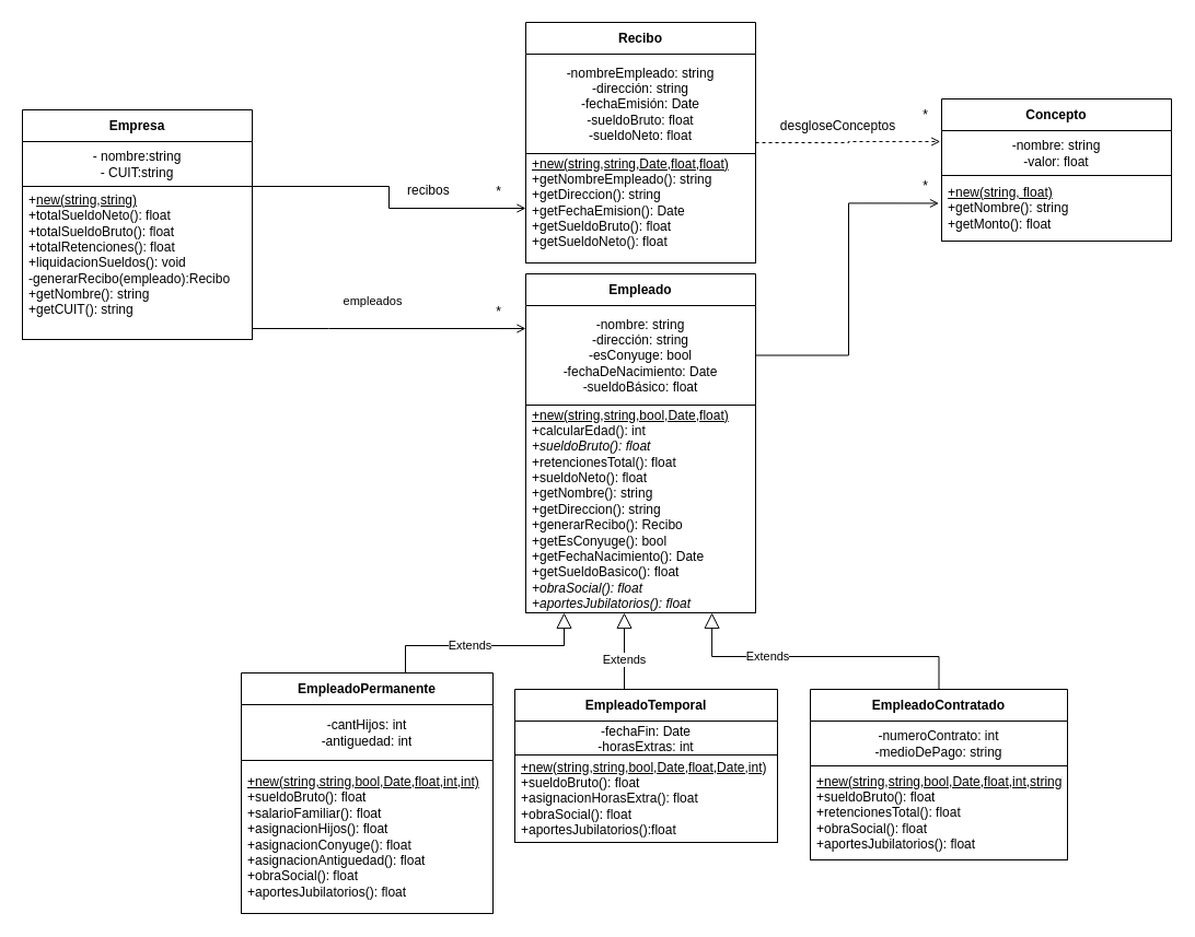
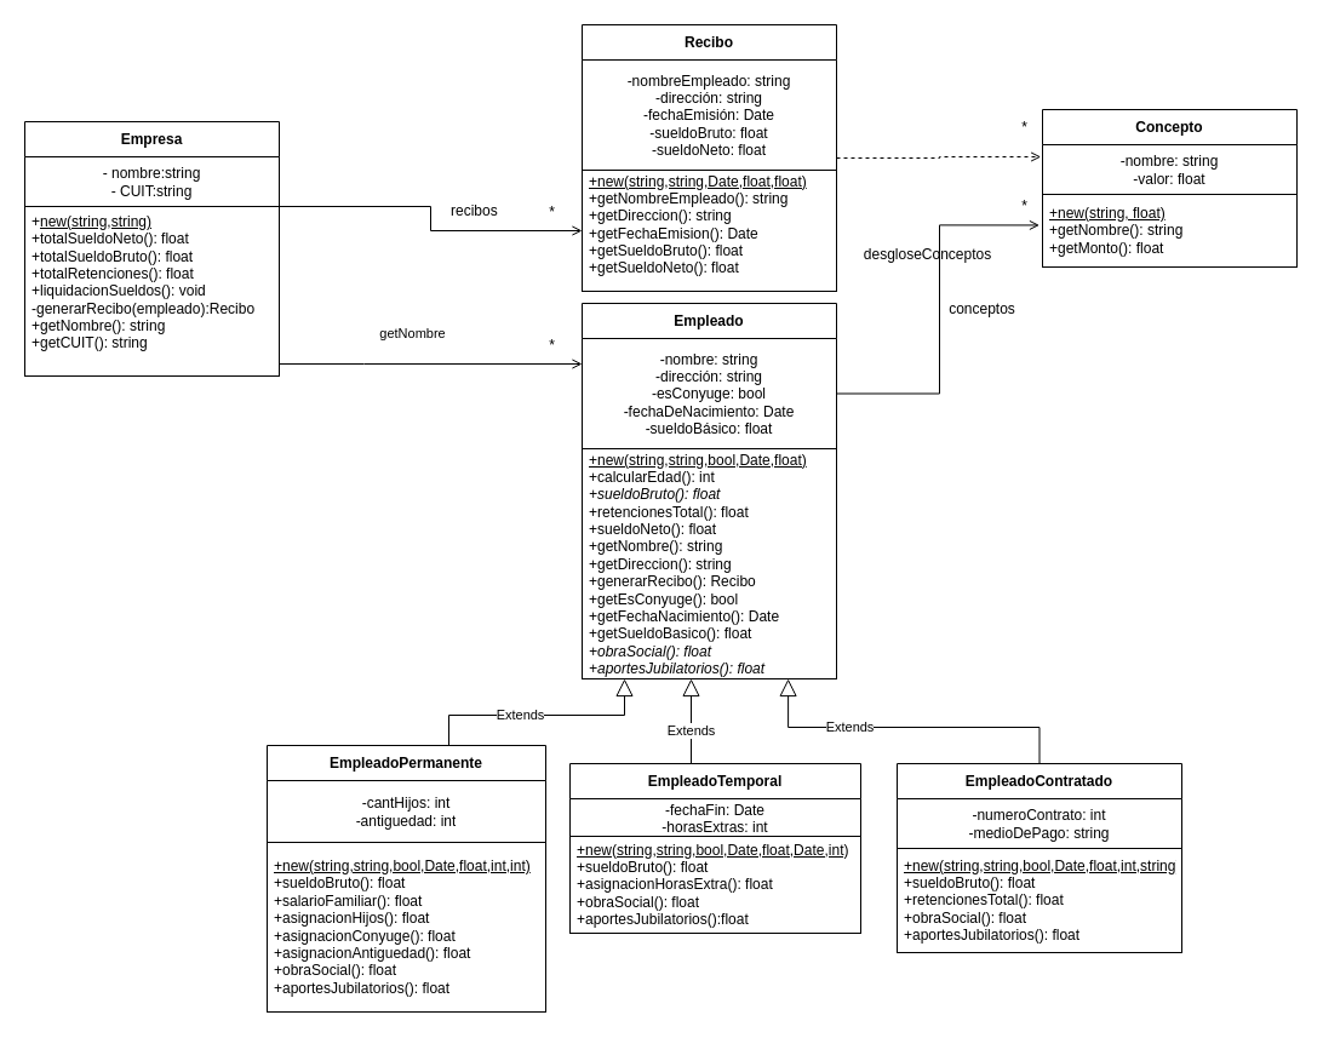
- <mxCell id="29" value="desgloseConceptos" style="text;html=1;align=center;verticalAlign=middle;resizable=0;points=[];autosize=1;strokeColor=none;fillColor=none;" parent="1" vertex="1"><mxGeometry x="700" y="100" width="130" height="30" as="geometry" /></mxCell>
+ <mxCell id="29" value="desgloseConceptos" style="text;html=1;align=center;verticalAlign=middle;resizable=0;points=[];autosize=1;strokeColor=none;fillColor=none;" parent="1" vertex="1"><mxGeometry x="700" y="195" width="130" height="30" as="geometry" /></mxCell>
+ <mxCell id="30" value="conceptos" style="text;html=1;align=center;verticalAlign=middle;resizable=0;points=[];autosize=1;strokeColor=none;fillColor=none;" parent="1" vertex="1"><mxGeometry x="770" y="240" width="80" height="30" as="geometry" /></mxCell>
- <mxCell id="7" value="&lt;font style=&quot;font-size: 11px;&quot;&gt;empleados&lt;/font&gt;" style="text;html=1;align=center;verticalAlign=middle;resizable=0;points=[];autosize=1;strokeColor=none;fillColor=none;" parent="1" vertex="1"><mxGeometry x="300" y="260" width="80" height="30" as="geometry" /></mxCell>
+ <mxCell id="7" value="&lt;font style=&quot;font-size: 11px;&quot;&gt;getNombre&lt;/font&gt;" style="text;html=1;align=center;verticalAlign=middle;resizable=0;points=[];autosize=1;strokeColor=none;fillColor=none;" parent="1" vertex="1"><mxGeometry x="300" y="260" width="80" height="30" as="geometry" /></mxCell>
